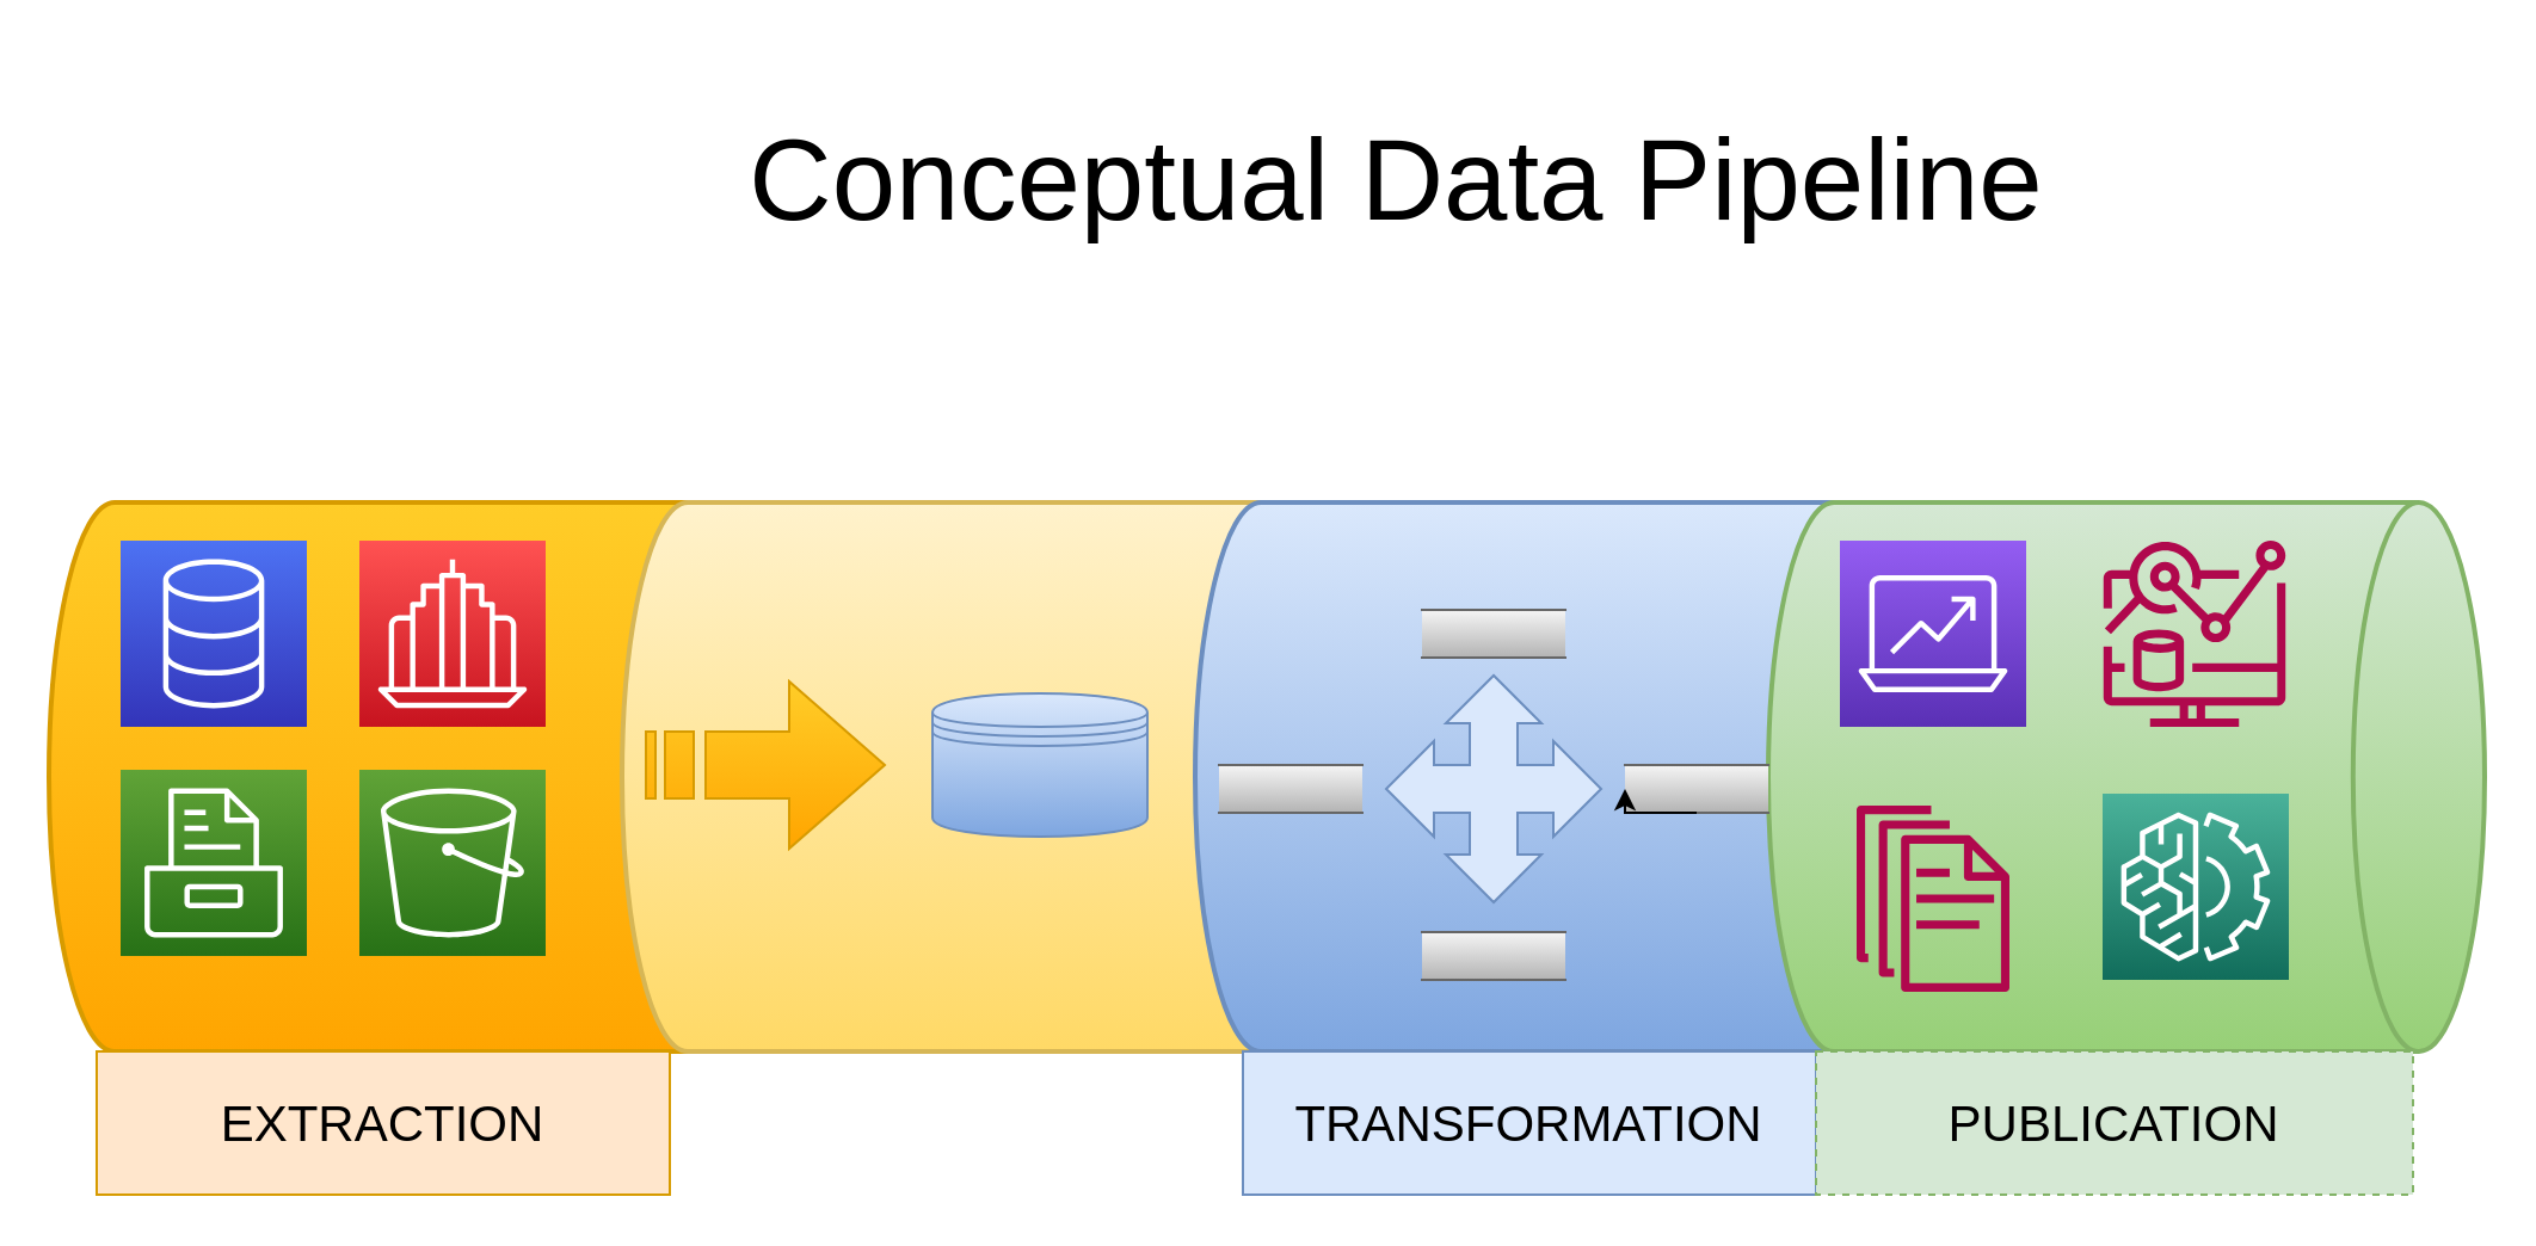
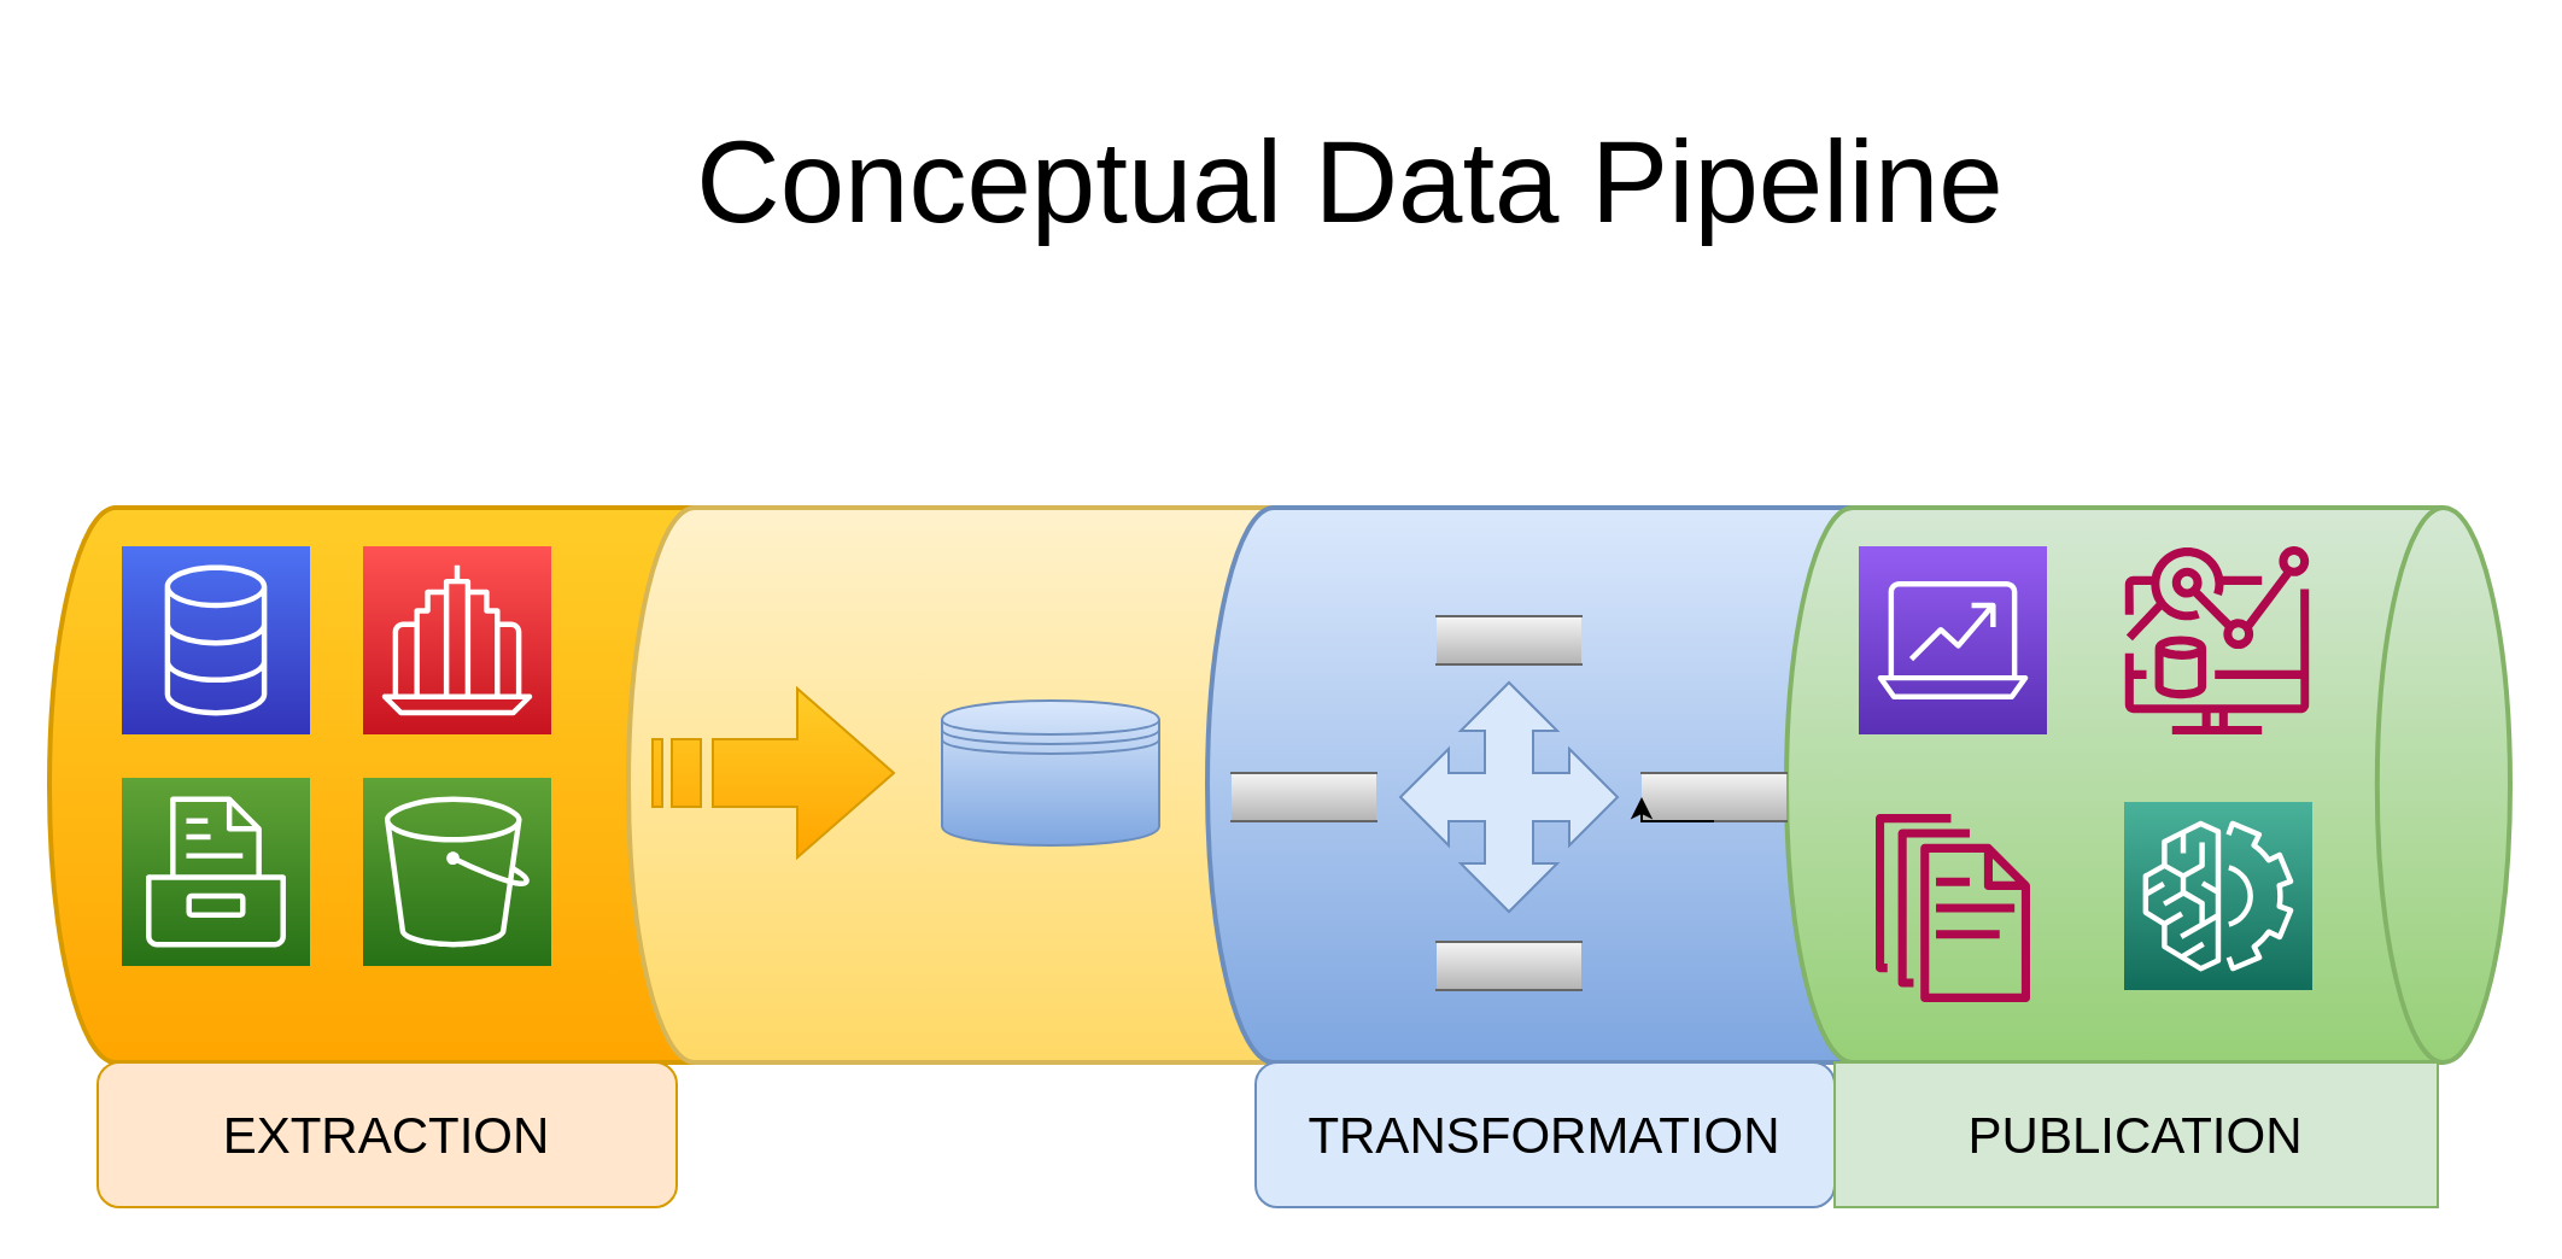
- <mxCell id="25" value="&lt;font style=&quot;font-size: 48px;&quot;&gt;Conceptual Data Pipeline&lt;/font&gt;" style="text;html=1;strokeColor=none;fillColor=none;align=center;verticalAlign=middle;whiteSpace=wrap;rounded=0;" vertex="1" parent="1"><mxGeometry x="232" y="20" width="705" height="110" as="geometry" /></mxCell>
+ <mxCell id="25" value="&lt;font style=&quot;font-size: 48px;&quot;&gt;Conceptual Data Pipeline&lt;/font&gt;" style="text;html=1;strokeColor=none;fillColor=none;align=center;verticalAlign=middle;whiteSpace=wrap;rounded=0;" vertex="1" parent="1"><mxGeometry x="207" y="20" width="705" height="110" as="geometry" /></mxCell>
- <mxCell id="6" value="&lt;font style=&quot;font-size: 21px;&quot;&gt;EXTRACTION&lt;/font&gt;" style="whiteSpace=wrap;html=1;align=center;fillColor=#ffe6cc;strokeColor=#d79b00;" vertex="1" parent="1"><mxGeometry x="40" y="440" width="240" height="60" as="geometry" /></mxCell>
+ <mxCell id="6" value="&lt;font style=&quot;font-size: 21px;&quot;&gt;EXTRACTION&lt;/font&gt;" style="whiteSpace=wrap;html=1;align=center;fillColor=#ffe6cc;strokeColor=#d79b00;rounded=1;" vertex="1" parent="1"><mxGeometry x="40" y="440" width="240" height="60" as="geometry" /></mxCell>
- <mxCell id="7" value="&lt;font style=&quot;font-size: 21px;&quot;&gt;TRANSFORMATION&lt;/font&gt;" style="whiteSpace=wrap;html=1;align=center;fillColor=#dae8fc;strokeColor=#6c8ebf;" vertex="1" parent="1"><mxGeometry x="520" y="440" width="240" height="60" as="geometry" /></mxCell>
+ <mxCell id="7" value="&lt;font style=&quot;font-size: 21px;&quot;&gt;TRANSFORMATION&lt;/font&gt;" style="whiteSpace=wrap;html=1;align=center;fillColor=#dae8fc;strokeColor=#6c8ebf;rounded=1;" vertex="1" parent="1"><mxGeometry x="520" y="440" width="240" height="60" as="geometry" /></mxCell>
- <mxCell id="8" value="&lt;font style=&quot;font-size: 21px;&quot;&gt;PUBLICATION&lt;/font&gt;" style="whiteSpace=wrap;html=1;align=center;fillColor=#d5e8d4;strokeColor=#82b366;dashed=1;" vertex="1" parent="1"><mxGeometry x="760" y="440" width="250" height="60" as="geometry" /></mxCell>
+ <mxCell id="8" value="&lt;font style=&quot;font-size: 21px;&quot;&gt;PUBLICATION&lt;/font&gt;" style="whiteSpace=wrap;html=1;align=center;fillColor=#d5e8d4;strokeColor=#82b366;" vertex="1" parent="1"><mxGeometry x="760" y="440" width="250" height="60" as="geometry" /></mxCell>
